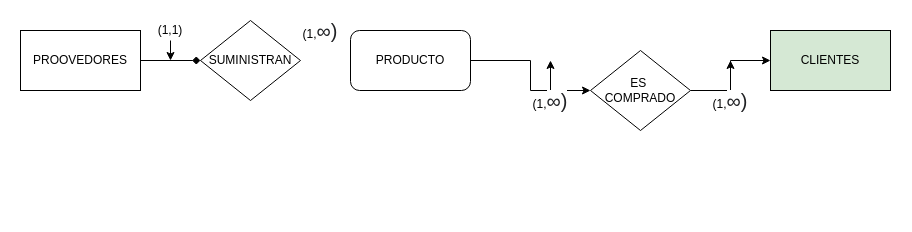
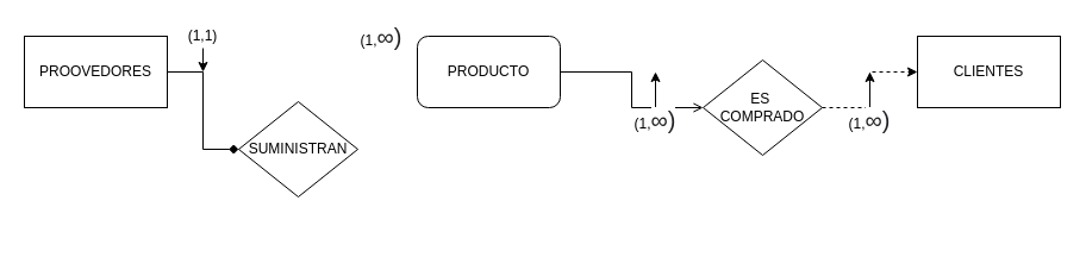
- <mxCell id="7" value="SUMINISTRAN" style="rhombus;whiteSpace=wrap;html=1;" parent="1" vertex="1"><mxGeometry x="200" y="20" width="100" height="80" as="geometry" /></mxCell>
+ <mxCell id="7" value="SUMINISTRAN" style="rhombus;whiteSpace=wrap;html=1;" parent="1" vertex="1"><mxGeometry x="200" y="85" width="100" height="80" as="geometry" /></mxCell>
- <mxCell id="6" value="CLIENTES" style="rounded=0;whiteSpace=wrap;html=1;fillColor=#d5e8d4;" parent="1" vertex="1"><mxGeometry x="770" y="30" width="120" height="60" as="geometry" /></mxCell>
+ <mxCell id="6" value="CLIENTES" style="rounded=0;whiteSpace=wrap;html=1;" parent="1" vertex="1"><mxGeometry x="770" y="30" width="120" height="60" as="geometry" /></mxCell>
- <mxCell id="2" value="" style="edgeStyle=orthogonalEdgeStyle;rounded=0;orthogonalLoop=1;jettySize=auto;html=1;" parent="1" source="3" target="5" edge="1"><mxGeometry relative="1" as="geometry" /></mxCell>
+ <mxCell id="2" value="" style="edgeStyle=orthogonalEdgeStyle;rounded=0;orthogonalLoop=1;jettySize=auto;html=1;endArrow=open;" parent="1" source="3" target="5" edge="1"><mxGeometry relative="1" as="geometry" /></mxCell>
- <mxCell id="4" value="" style="edgeStyle=orthogonalEdgeStyle;rounded=0;orthogonalLoop=1;jettySize=auto;html=1;" parent="1" source="5" target="6" edge="1"><mxGeometry relative="1" as="geometry" /></mxCell>
+ <mxCell id="4" value="" style="edgeStyle=orthogonalEdgeStyle;rounded=0;orthogonalLoop=1;jettySize=auto;html=1;dashed=1;" parent="1" source="5" target="6" edge="1"><mxGeometry relative="1" as="geometry" /></mxCell>
